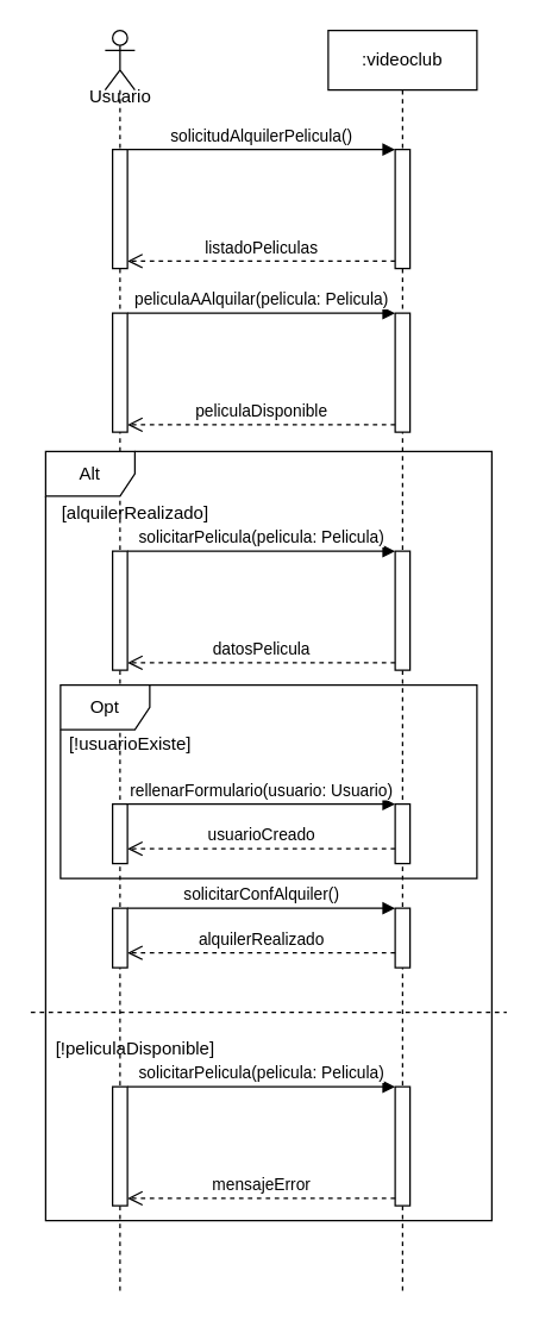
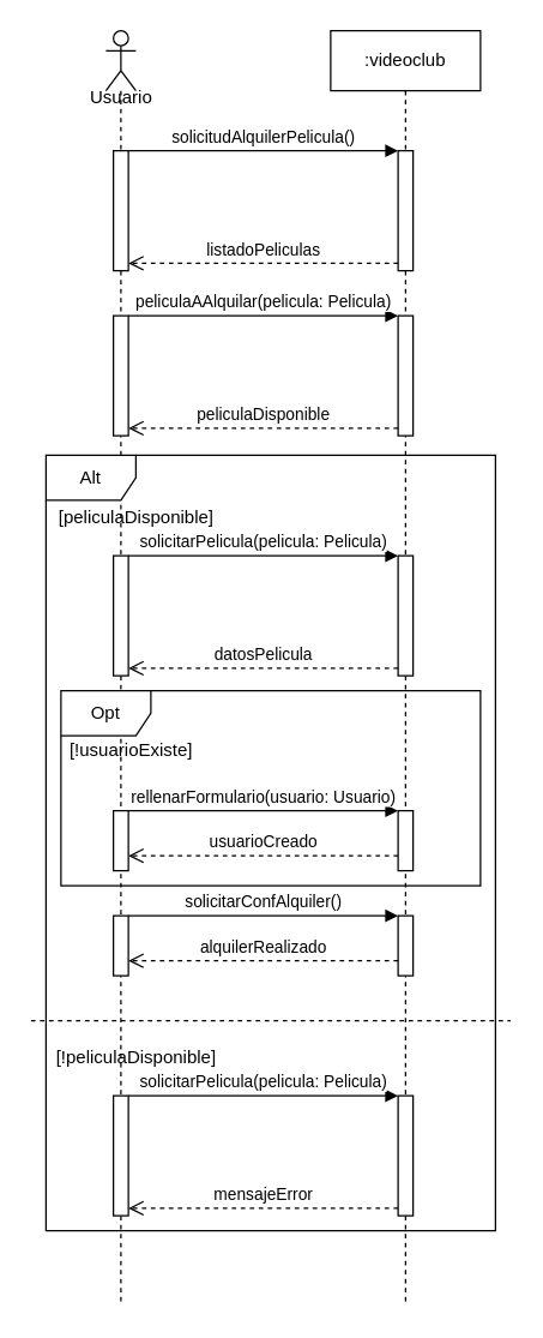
- <mxCell id="27" value="[alquilerRealizado]" style="text;html=1;align=center;verticalAlign=middle;resizable=0;points=[];autosize=1;strokeColor=none;fillColor=none;" vertex="1" parent="1"><mxGeometry x="25" y="330" width="130" height="30" as="geometry" /></mxCell>
+ <mxCell id="27" value="[peliculaDisponible]" style="text;html=1;align=center;verticalAlign=middle;resizable=0;points=[];autosize=1;strokeColor=none;fillColor=none;" vertex="1" parent="1"><mxGeometry x="25" y="330" width="130" height="30" as="geometry" /></mxCell>
